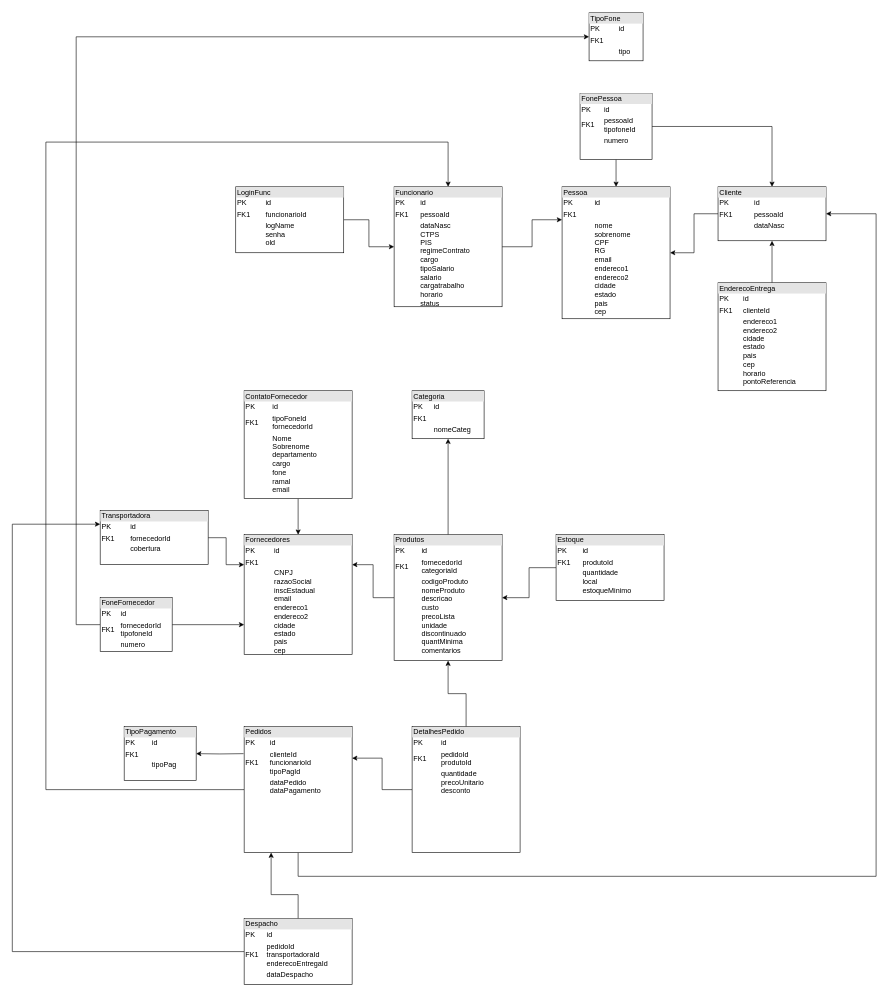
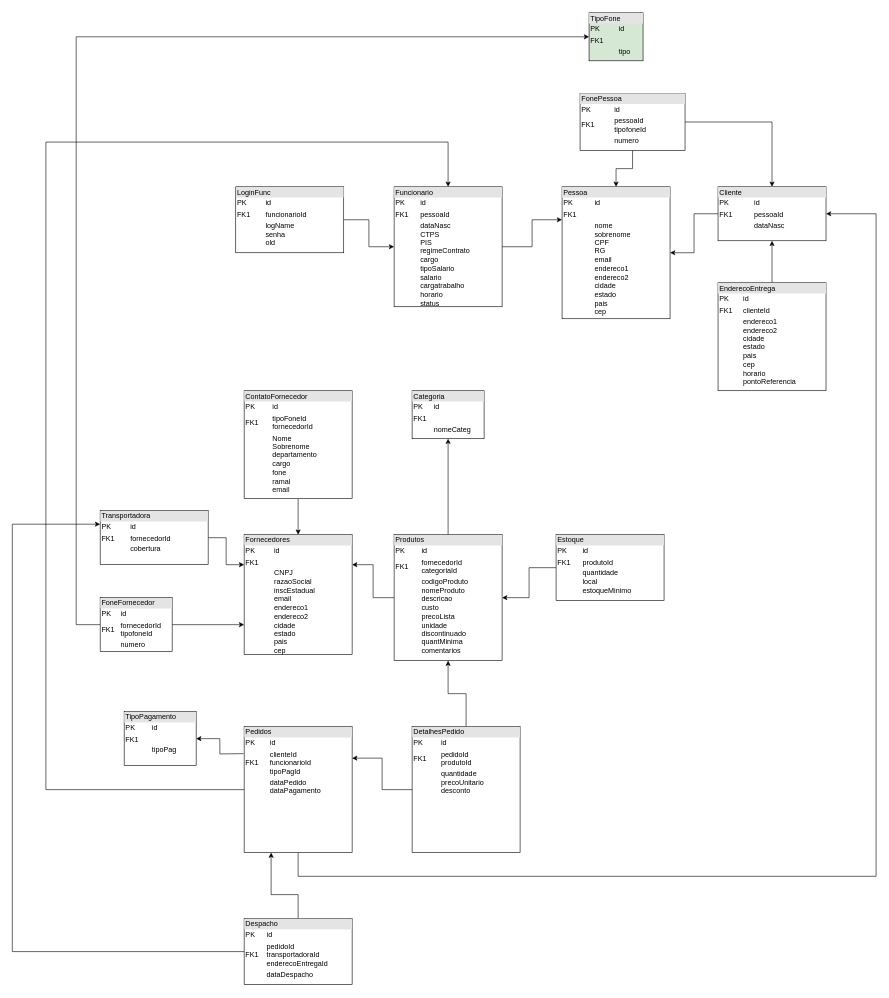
- <mxCell id="3" value="&lt;div style=&quot;box-sizing: border-box ; width: 100% ; background: #e4e4e4 ; padding: 2px&quot;&gt;TipoFone&lt;/div&gt;&lt;table style=&quot;width: 100% ; font-size: 1em&quot; cellpadding=&quot;2&quot; cellspacing=&quot;0&quot;&gt;&lt;tbody&gt;&lt;tr&gt;&lt;td&gt;PK&lt;/td&gt;&lt;td&gt;id&lt;/td&gt;&lt;/tr&gt;&lt;tr&gt;&lt;td&gt;FK1&lt;/td&gt;&lt;td&gt;&lt;br&gt;&lt;/td&gt;&lt;/tr&gt;&lt;tr&gt;&lt;td&gt;&lt;/td&gt;&lt;td&gt;tipo&lt;/td&gt;&lt;/tr&gt;&lt;/tbody&gt;&lt;/table&gt;" style="verticalAlign=top;align=left;overflow=fill;html=1;" parent="1" vertex="1"><mxGeometry x="981.5" y="20.5" width="90" height="80" as="geometry" /></mxCell>
+ <mxCell id="3" value="&lt;div style=&quot;box-sizing: border-box ; width: 100% ; background: #e4e4e4 ; padding: 2px&quot;&gt;TipoFone&lt;/div&gt;&lt;table style=&quot;width: 100% ; font-size: 1em&quot; cellpadding=&quot;2&quot; cellspacing=&quot;0&quot;&gt;&lt;tbody&gt;&lt;tr&gt;&lt;td&gt;PK&lt;/td&gt;&lt;td&gt;id&lt;/td&gt;&lt;/tr&gt;&lt;tr&gt;&lt;td&gt;FK1&lt;/td&gt;&lt;td&gt;&lt;br&gt;&lt;/td&gt;&lt;/tr&gt;&lt;tr&gt;&lt;td&gt;&lt;/td&gt;&lt;td&gt;tipo&lt;/td&gt;&lt;/tr&gt;&lt;/tbody&gt;&lt;/table&gt;" style="verticalAlign=top;align=left;overflow=fill;html=1;fillColor=#d5e8d4;" parent="1" vertex="1"><mxGeometry x="981.5" y="20.5" width="90" height="80" as="geometry" /></mxCell>
- <mxCell id="6" value="&lt;div style=&quot;box-sizing: border-box ; width: 100% ; background: #e4e4e4 ; padding: 2px&quot;&gt;FonePessoa&lt;/div&gt;&lt;table style=&quot;width: 100% ; font-size: 1em&quot; cellpadding=&quot;2&quot; cellspacing=&quot;0&quot;&gt;&lt;tbody&gt;&lt;tr&gt;&lt;td&gt;PK&lt;/td&gt;&lt;td&gt;id&lt;/td&gt;&lt;/tr&gt;&lt;tr&gt;&lt;td&gt;FK1&lt;/td&gt;&lt;td&gt;pessoaId&lt;br&gt;tipofoneId&lt;/td&gt;&lt;/tr&gt;&lt;tr&gt;&lt;td&gt;&lt;/td&gt;&lt;td&gt;numero&lt;/td&gt;&lt;/tr&gt;&lt;/tbody&gt;&lt;/table&gt;" style="verticalAlign=top;align=left;overflow=fill;html=1;" parent="1" vertex="1"><mxGeometry x="966.5" y="155" width="120" height="110" as="geometry" /></mxCell>
+ <mxCell id="6" value="&lt;div style=&quot;box-sizing: border-box ; width: 100% ; background: #e4e4e4 ; padding: 2px&quot;&gt;FonePessoa&lt;/div&gt;&lt;table style=&quot;width: 100% ; font-size: 1em&quot; cellpadding=&quot;2&quot; cellspacing=&quot;0&quot;&gt;&lt;tbody&gt;&lt;tr&gt;&lt;td&gt;PK&lt;/td&gt;&lt;td&gt;id&lt;/td&gt;&lt;/tr&gt;&lt;tr&gt;&lt;td&gt;FK1&lt;/td&gt;&lt;td&gt;pessoaId&lt;br&gt;tipofoneId&lt;/td&gt;&lt;/tr&gt;&lt;tr&gt;&lt;td&gt;&lt;/td&gt;&lt;td&gt;numero&lt;/td&gt;&lt;/tr&gt;&lt;/tbody&gt;&lt;/table&gt;" style="verticalAlign=top;align=left;overflow=fill;html=1;" parent="1" vertex="1"><mxGeometry x="966.5" y="155" width="175" height="95" as="geometry" /></mxCell>
- <mxCell id="36" value="&lt;div style=&quot;box-sizing: border-box ; width: 100% ; background: #e4e4e4 ; padding: 2px&quot;&gt;TipoPagamento&lt;/div&gt;&lt;table style=&quot;width: 100% ; font-size: 1em&quot; cellpadding=&quot;2&quot; cellspacing=&quot;0&quot;&gt;&lt;tbody&gt;&lt;tr&gt;&lt;td&gt;PK&lt;/td&gt;&lt;td&gt;id&lt;/td&gt;&lt;/tr&gt;&lt;tr&gt;&lt;td&gt;FK1&lt;/td&gt;&lt;td&gt;&lt;br&gt;&lt;/td&gt;&lt;/tr&gt;&lt;tr&gt;&lt;td&gt;&lt;/td&gt;&lt;td&gt;tipoPag&lt;/td&gt;&lt;/tr&gt;&lt;/tbody&gt;&lt;/table&gt;" style="verticalAlign=top;align=left;overflow=fill;html=1;" vertex="1" parent="1"><mxGeometry x="206.5" y="1210.5" width="120" height="90" as="geometry" /></mxCell>
+ <mxCell id="36" value="&lt;div style=&quot;box-sizing: border-box ; width: 100% ; background: #e4e4e4 ; padding: 2px&quot;&gt;TipoPagamento&lt;/div&gt;&lt;table style=&quot;width: 100% ; font-size: 1em&quot; cellpadding=&quot;2&quot; cellspacing=&quot;0&quot;&gt;&lt;tbody&gt;&lt;tr&gt;&lt;td&gt;PK&lt;/td&gt;&lt;td&gt;id&lt;/td&gt;&lt;/tr&gt;&lt;tr&gt;&lt;td&gt;FK1&lt;/td&gt;&lt;td&gt;&lt;br&gt;&lt;/td&gt;&lt;/tr&gt;&lt;tr&gt;&lt;td&gt;&lt;/td&gt;&lt;td&gt;tipoPag&lt;/td&gt;&lt;/tr&gt;&lt;/tbody&gt;&lt;/table&gt;" style="verticalAlign=top;align=left;overflow=fill;html=1;" vertex="1" parent="1"><mxGeometry x="206.5" y="1185.5" width="120" height="90" as="geometry" /></mxCell>
